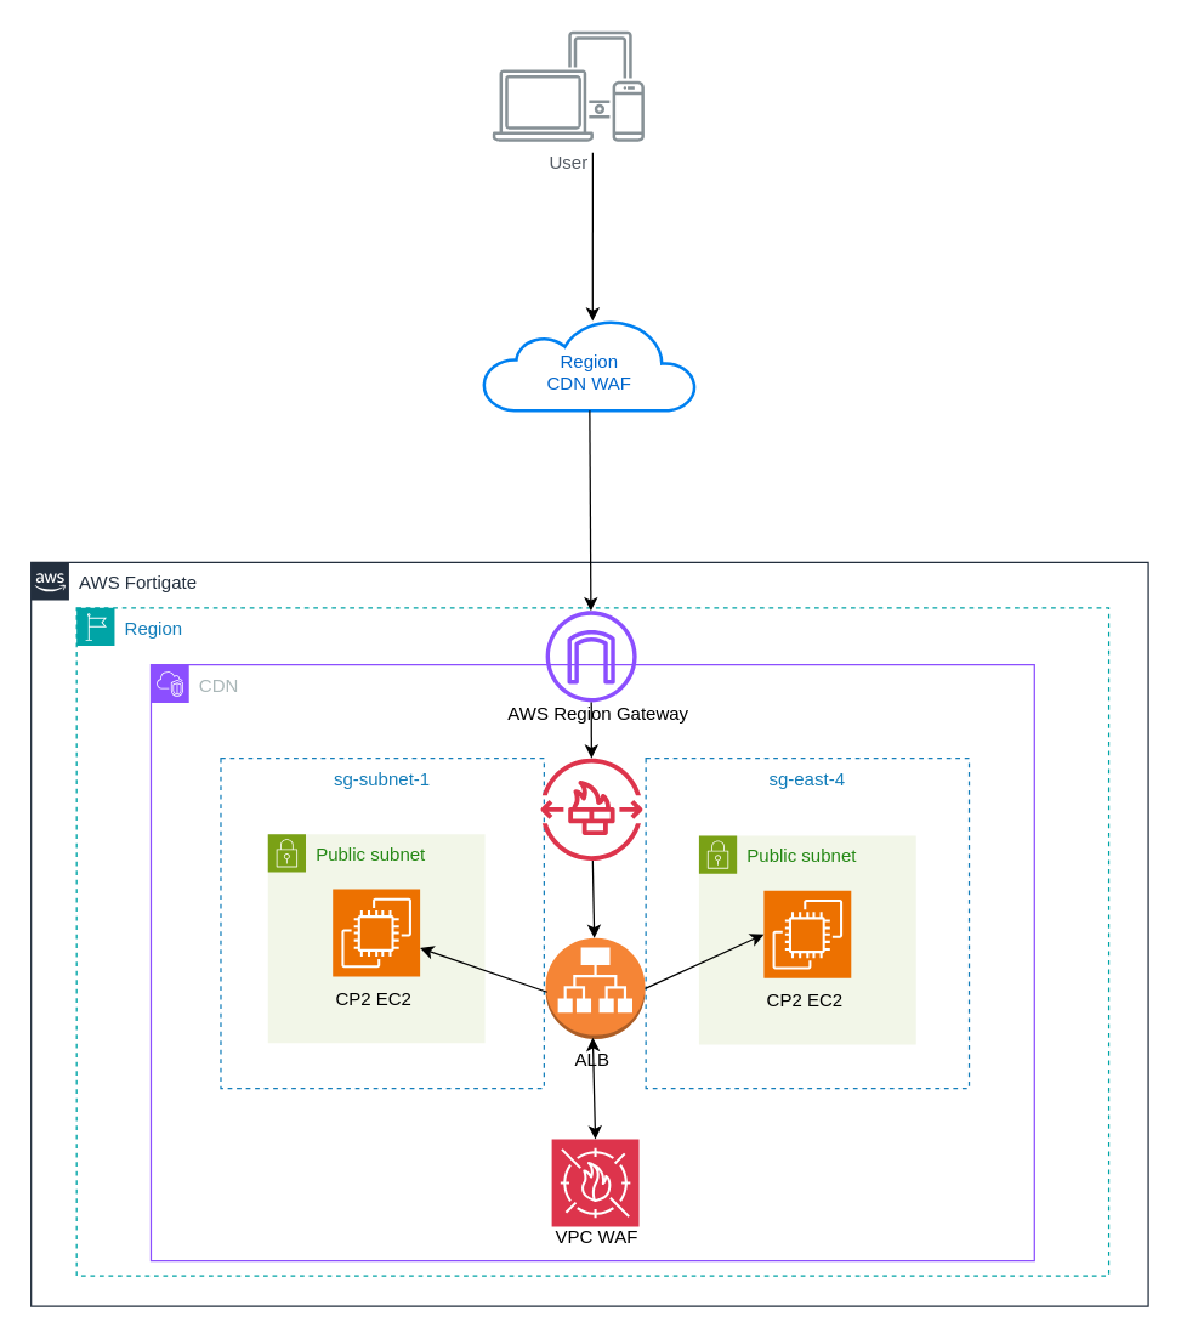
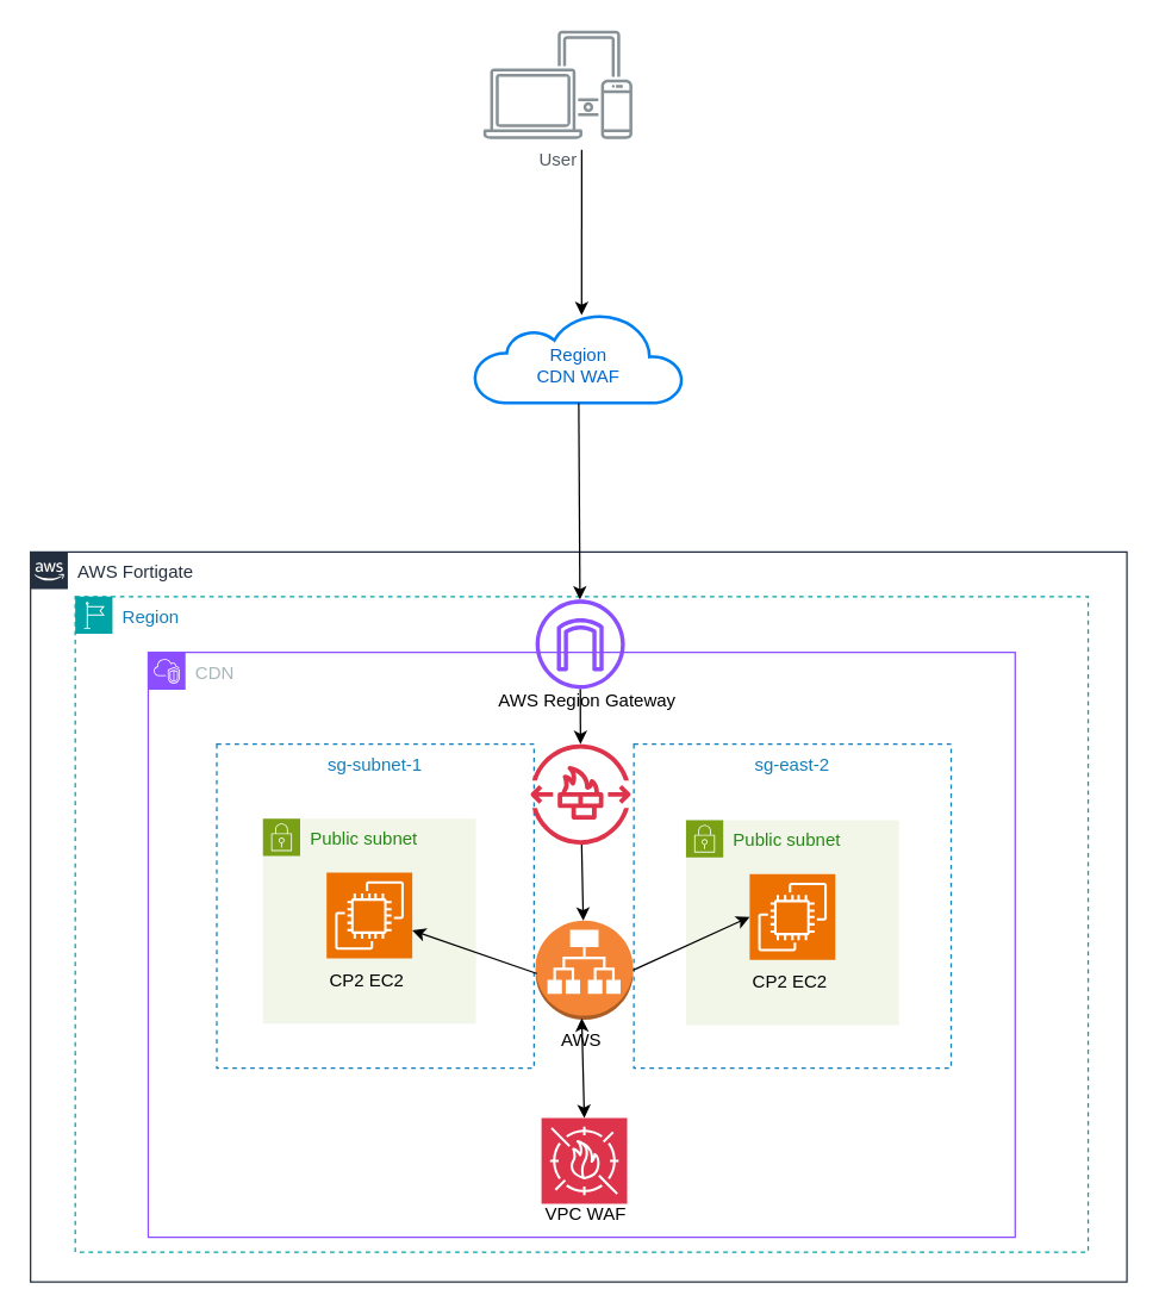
- <mxCell id="7" value="sg-east-4" style="fillColor=none;strokeColor=#147EBA;dashed=1;verticalAlign=top;fontStyle=0;fontColor=#147EBA;whiteSpace=wrap;html=1;" parent="5" vertex="1"><mxGeometry x="326" y="61.5" width="213" height="217.5" as="geometry" /></mxCell>
+ <mxCell id="7" value="sg-east-2" style="fillColor=none;strokeColor=#147EBA;dashed=1;verticalAlign=top;fontStyle=0;fontColor=#147EBA;whiteSpace=wrap;html=1;" parent="5" vertex="1"><mxGeometry x="326" y="61.5" width="213" height="217.5" as="geometry" /></mxCell>
- <mxCell id="16" value="ALB" style="text;strokeColor=none;align=center;fillColor=none;html=1;verticalAlign=middle;whiteSpace=wrap;rounded=0;" parent="5" vertex="1"><mxGeometry x="261" y="245.5" width="60" height="30" as="geometry" /></mxCell>
+ <mxCell id="16" value="AWS" style="text;strokeColor=none;align=center;fillColor=none;html=1;verticalAlign=middle;whiteSpace=wrap;rounded=0;" parent="5" vertex="1"><mxGeometry x="261" y="245.5" width="60" height="30" as="geometry" /></mxCell>
